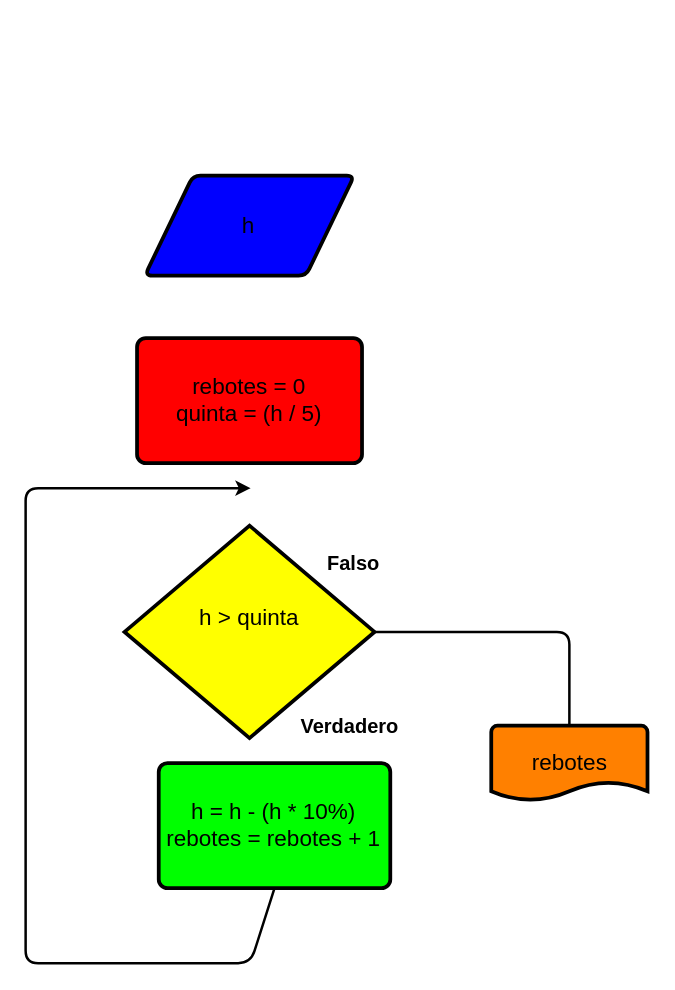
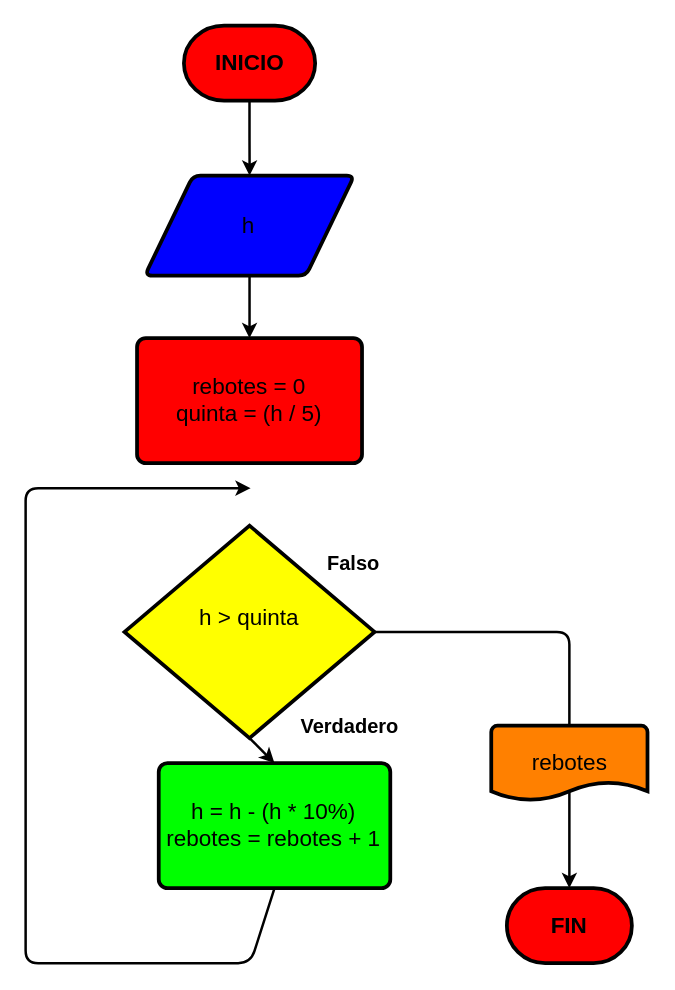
+ <mxCell id="5" value="INICIO" style="strokeWidth=3;html=1;shape=mxgraph.flowchart.terminator;whiteSpace=wrap;fontSize=18;fillColor=#FF0000;fontStyle=1;fontColor=#000000;strokeColor=#000000;" parent="1" vertex="1"><mxGeometry x="146.63" y="20" width="105" height="60" as="geometry" /></mxCell>
+ <mxCell id="4" value="" style="edgeStyle=orthogonalEdgeStyle;rounded=0;orthogonalLoop=1;jettySize=auto;html=1;fontSize=18;strokeColor=#000000;strokeWidth=2;" parent="1" source="5" target="3" edge="1"><mxGeometry relative="1" as="geometry" /></mxCell>
+ <mxCell id="2" value="" style="edgeStyle=none;html=1;strokeWidth=2;strokeColor=#000000;entryX=0.5;entryY=0;entryDx=0;entryDy=0;" parent="1" source="3" target="16" edge="1"><mxGeometry relative="1" as="geometry" /></mxCell>
+ <mxCell id="9" style="edgeStyle=none;html=1;exitX=0.5;exitY=1;exitDx=0;exitDy=0;exitPerimeter=0;strokeWidth=2;strokeColor=#000000;entryX=0.5;entryY=0;entryDx=0;entryDy=0;" parent="1" source="10" target="15" edge="1"><mxGeometry relative="1" as="geometry"><mxPoint x="197.947" y="550" as="targetPoint" /></mxGeometry></mxCell>
+ <mxCell id="7" value="" style="edgeStyle=none;html=1;strokeColor=#000000;strokeWidth=2;exitX=0.5;exitY=0.833;exitDx=0;exitDy=0;exitPerimeter=0;" parent="1" source="8" target="6" edge="1"><mxGeometry relative="1" as="geometry" /></mxCell>
+ <mxCell id="6" value="FIN" style="strokeWidth=3;html=1;shape=mxgraph.flowchart.terminator;whiteSpace=wrap;fontSize=18;fillColor=#FF0000;fontColor=#000000;strokeColor=#000000;fontStyle=1" parent="1" vertex="1"><mxGeometry x="405" y="710" width="100" height="60" as="geometry" /></mxCell>
